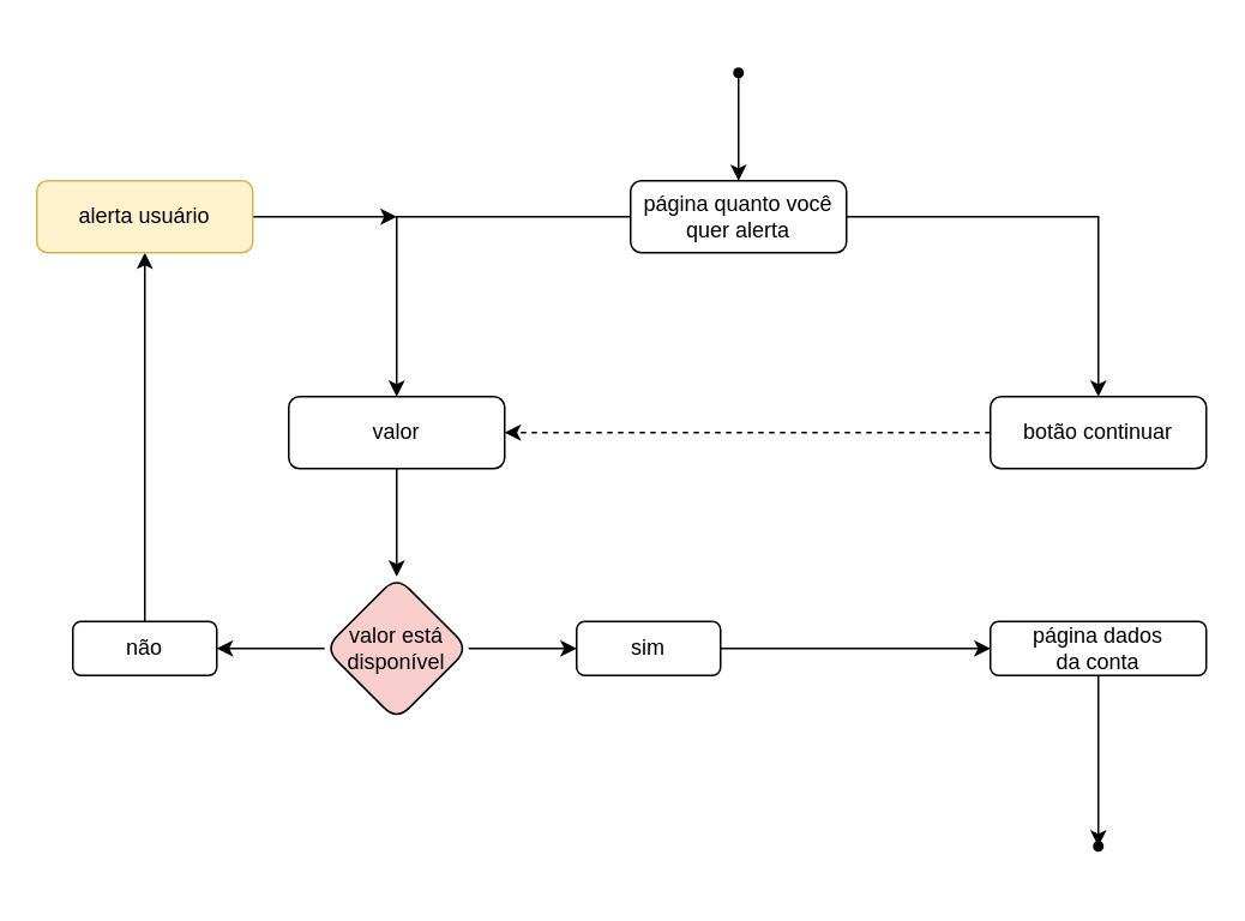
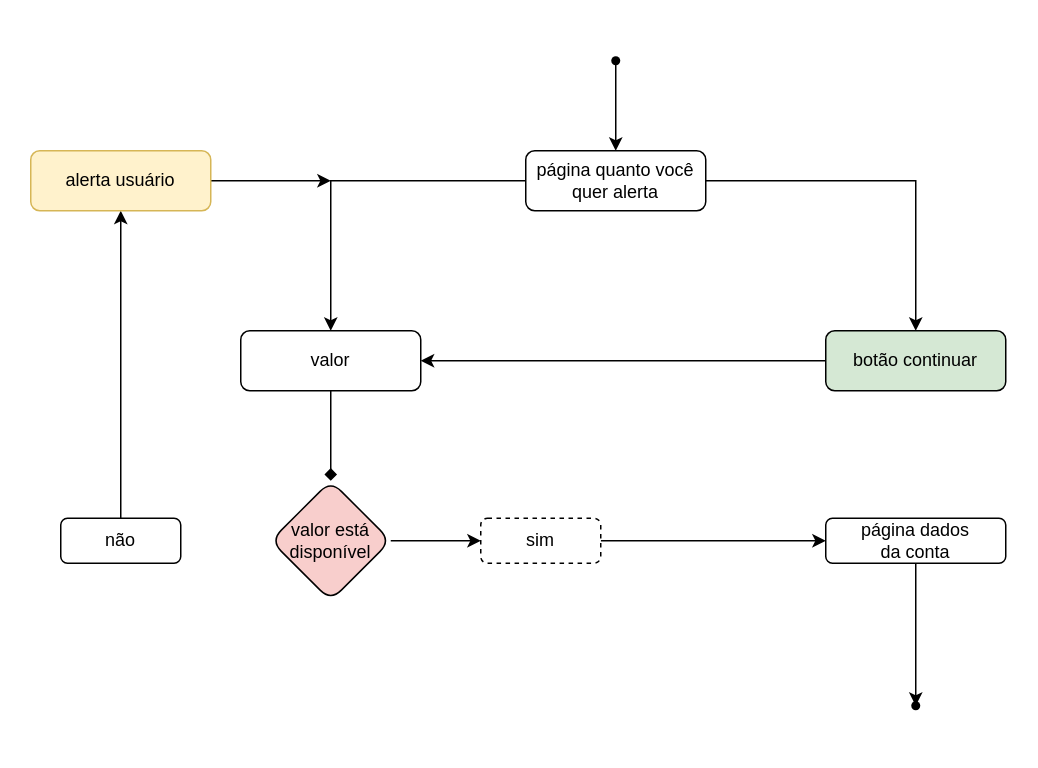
- <mxCell id="16" style="edgeStyle=orthogonalEdgeStyle;rounded=0;orthogonalLoop=1;jettySize=auto;html=1;entryX=1;entryY=0.5;entryDx=0;entryDy=0;dashed=1;" edge="1" parent="1" source="17" target="8"><mxGeometry relative="1" as="geometry" /></mxCell>
+ <mxCell id="16" style="edgeStyle=orthogonalEdgeStyle;rounded=0;orthogonalLoop=1;jettySize=auto;html=1;entryX=1;entryY=0.5;entryDx=0;entryDy=0;" edge="1" parent="1" source="17" target="8"><mxGeometry relative="1" as="geometry" /></mxCell>
- <mxCell id="17" value="botão continuar" style="rounded=1;whiteSpace=wrap;html=1;" vertex="1" parent="1"><mxGeometry x="550" y="220" width="120" height="40" as="geometry" /></mxCell>
+ <mxCell id="17" value="botão continuar" style="rounded=1;whiteSpace=wrap;html=1;fillColor=#d5e8d4;" vertex="1" parent="1"><mxGeometry x="550" y="220" width="120" height="40" as="geometry" /></mxCell>
- <mxCell id="7" value="" style="edgeStyle=orthogonalEdgeStyle;rounded=0;orthogonalLoop=1;jettySize=auto;html=1;" edge="1" parent="1" source="8" target="11"><mxGeometry relative="1" as="geometry" /></mxCell>
+ <mxCell id="7" value="" style="edgeStyle=orthogonalEdgeStyle;rounded=0;orthogonalLoop=1;jettySize=auto;html=1;endArrow=diamond;" edge="1" parent="1" source="8" target="11"><mxGeometry relative="1" as="geometry" /></mxCell>
- <mxCell id="10" value="" style="edgeStyle=orthogonalEdgeStyle;rounded=0;orthogonalLoop=1;jettySize=auto;html=1;" edge="1" parent="1" source="11" target="15"><mxGeometry relative="1" as="geometry" /></mxCell>
- <mxCell id="13" value="sim" style="whiteSpace=wrap;html=1;rounded=1;" vertex="1" parent="1"><mxGeometry x="320" y="345" width="80" height="30" as="geometry" /></mxCell>
+ <mxCell id="13" value="sim" style="whiteSpace=wrap;html=1;rounded=1;dashed=1;" vertex="1" parent="1"><mxGeometry x="320" y="345" width="80" height="30" as="geometry" /></mxCell>
